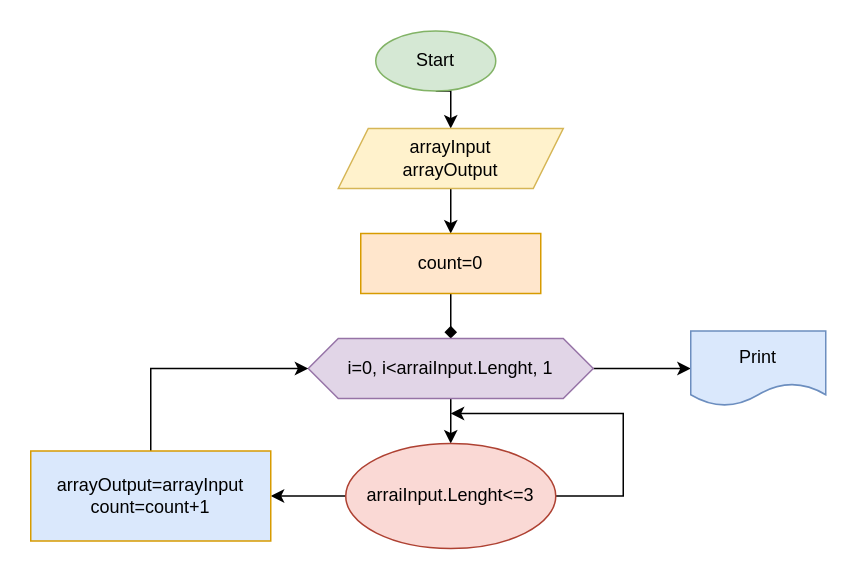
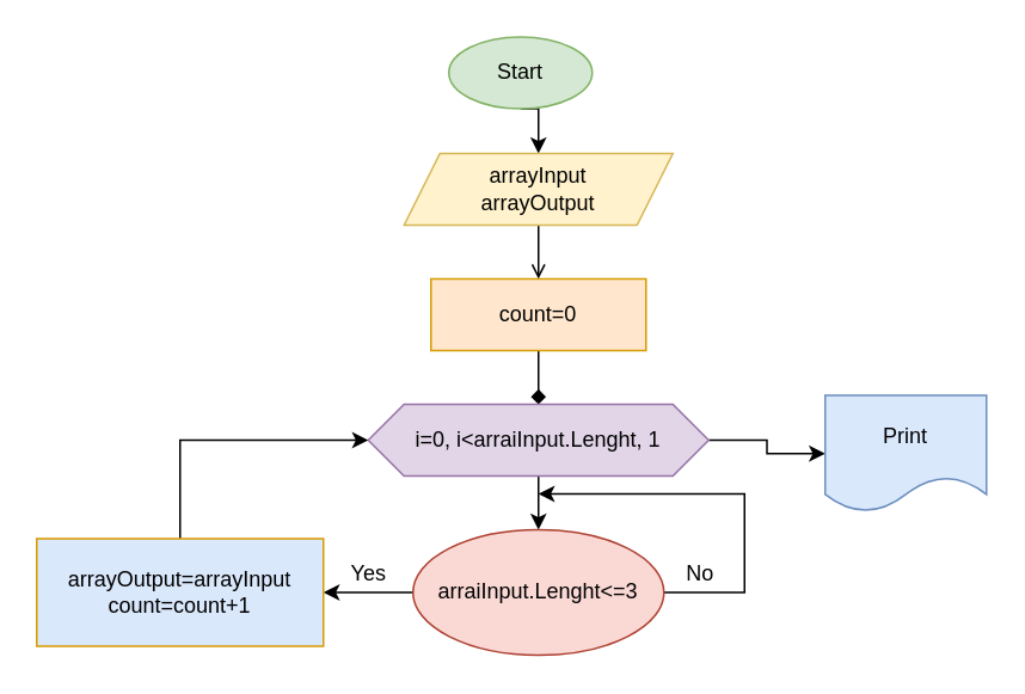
- <mxCell id="4" value="" style="edgeStyle=orthogonalEdgeStyle;rounded=0;orthogonalLoop=1;jettySize=auto;html=1;" edge="1" parent="1" source="5" target="7"><mxGeometry relative="1" as="geometry" /></mxCell>
+ <mxCell id="4" value="" style="edgeStyle=orthogonalEdgeStyle;rounded=0;orthogonalLoop=1;jettySize=auto;html=1;endArrow=open;" edge="1" parent="1" source="5" target="7"><mxGeometry relative="1" as="geometry" /></mxCell>
- <mxCell id="18" value="Print" style="shape=document;whiteSpace=wrap;html=1;boundedLbl=1;fillColor=#dae8fc;strokeColor=#6c8ebf;" vertex="1" parent="1"><mxGeometry x="460" y="220" width="90" height="50" as="geometry" /></mxCell>
+ <mxCell id="18" value="Print" style="shape=document;whiteSpace=wrap;html=1;boundedLbl=1;fillColor=#dae8fc;strokeColor=#6c8ebf;" vertex="1" parent="1"><mxGeometry x="460" y="220" width="90" height="65" as="geometry" /></mxCell>
+ <mxCell id="14" value="Yes" style="text;html=1;align=center;verticalAlign=middle;resizable=0;points=[];autosize=1;strokeColor=none;fillColor=none;" vertex="1" parent="1"><mxGeometry x="185" y="305" width="40" height="30" as="geometry" /></mxCell>
+ <mxCell id="15" value="No" style="text;html=1;align=center;verticalAlign=middle;resizable=0;points=[];autosize=1;strokeColor=none;fillColor=none;" vertex="1" parent="1"><mxGeometry x="370" y="305" width="40" height="30" as="geometry" /></mxCell>
